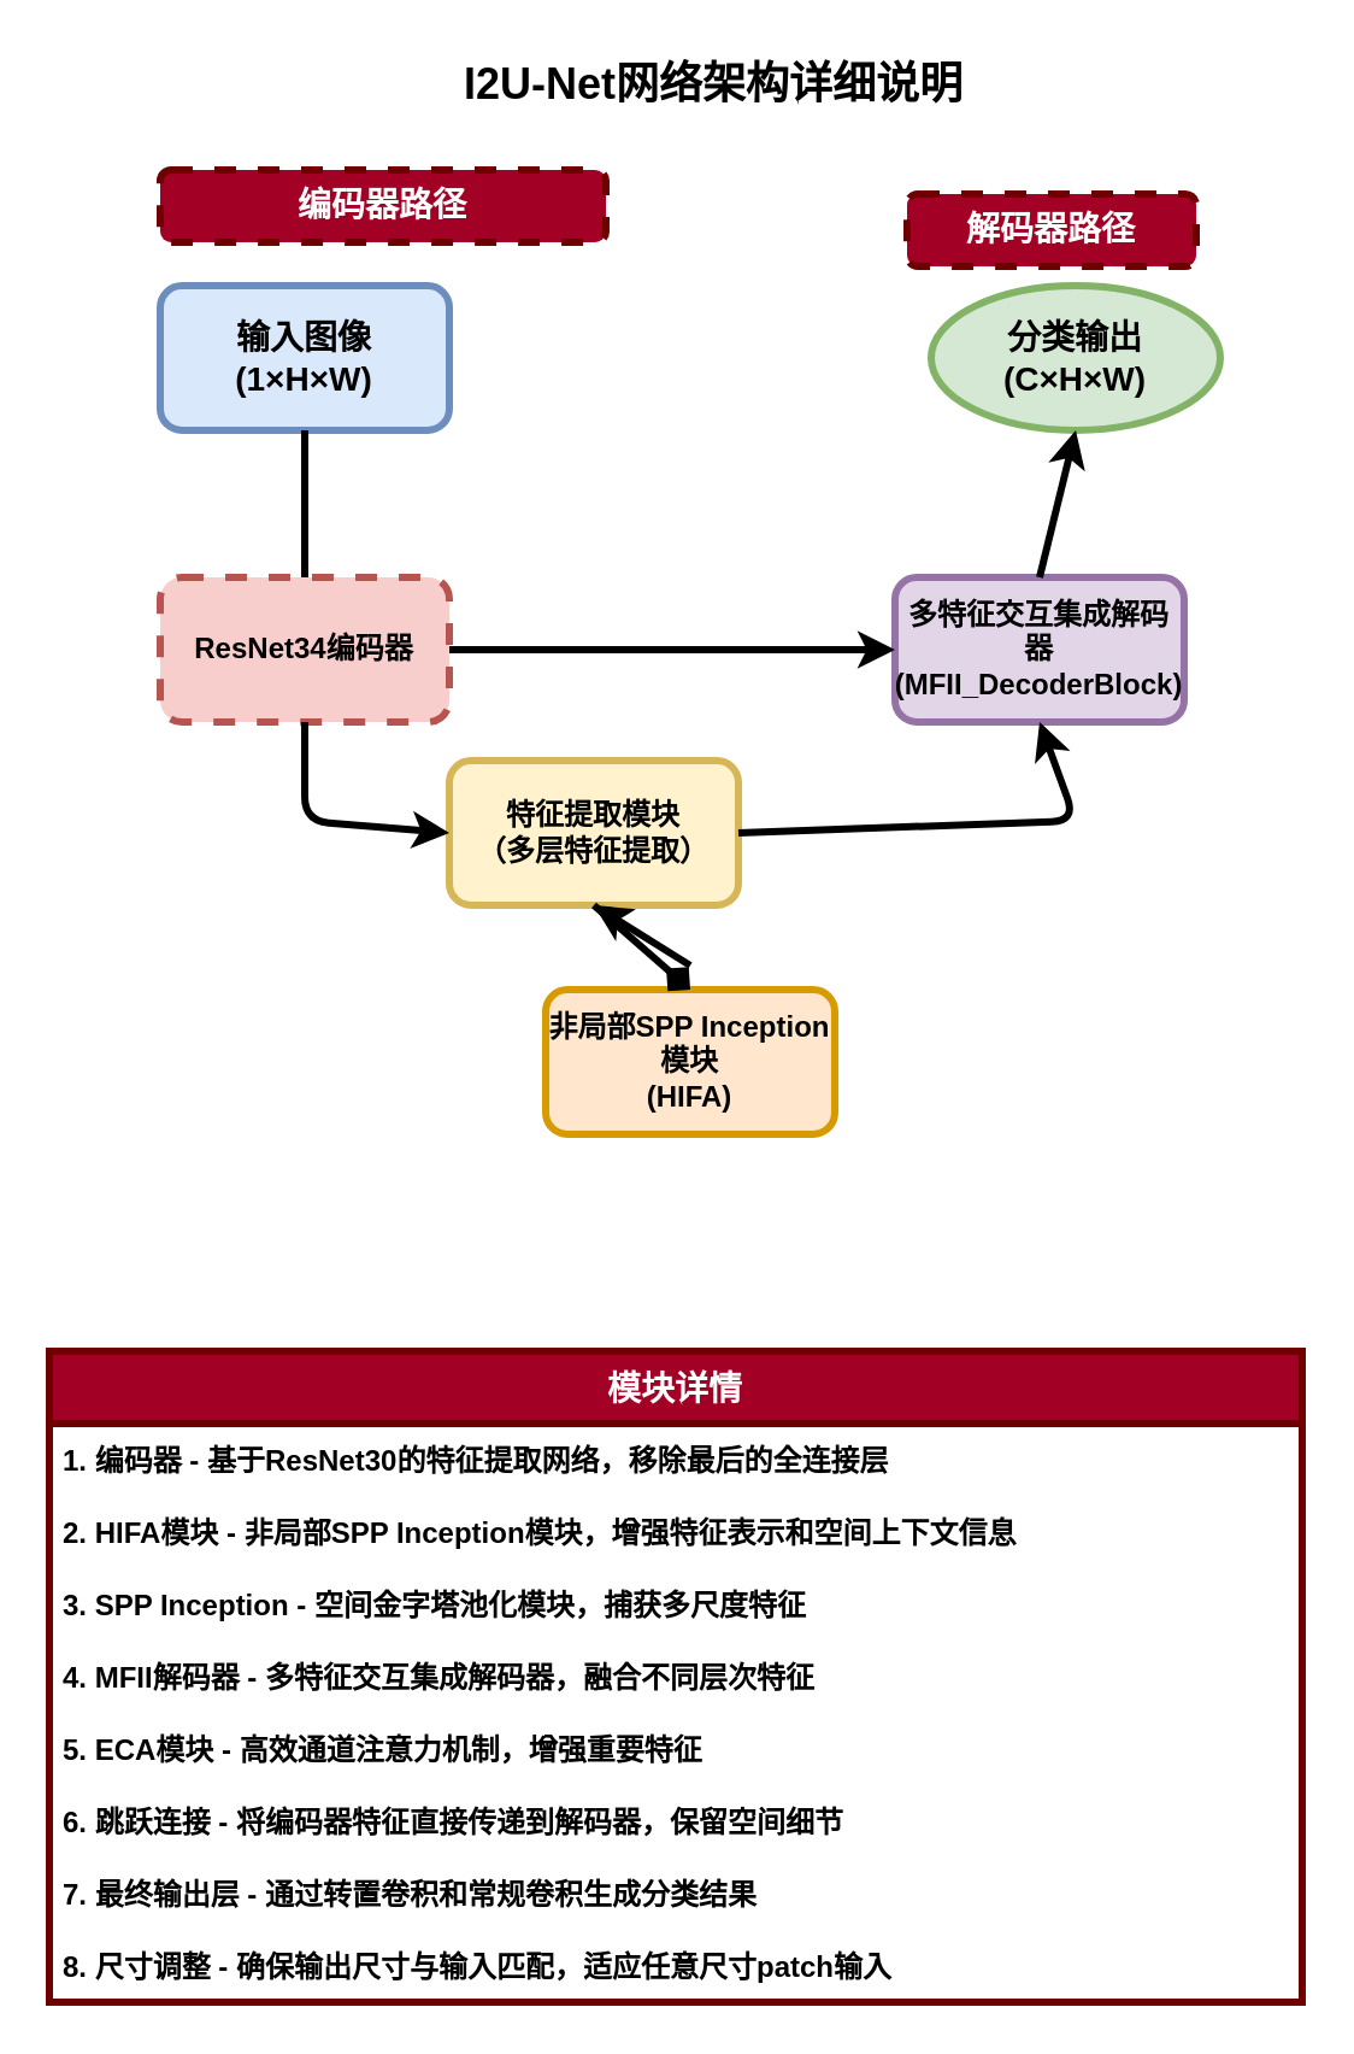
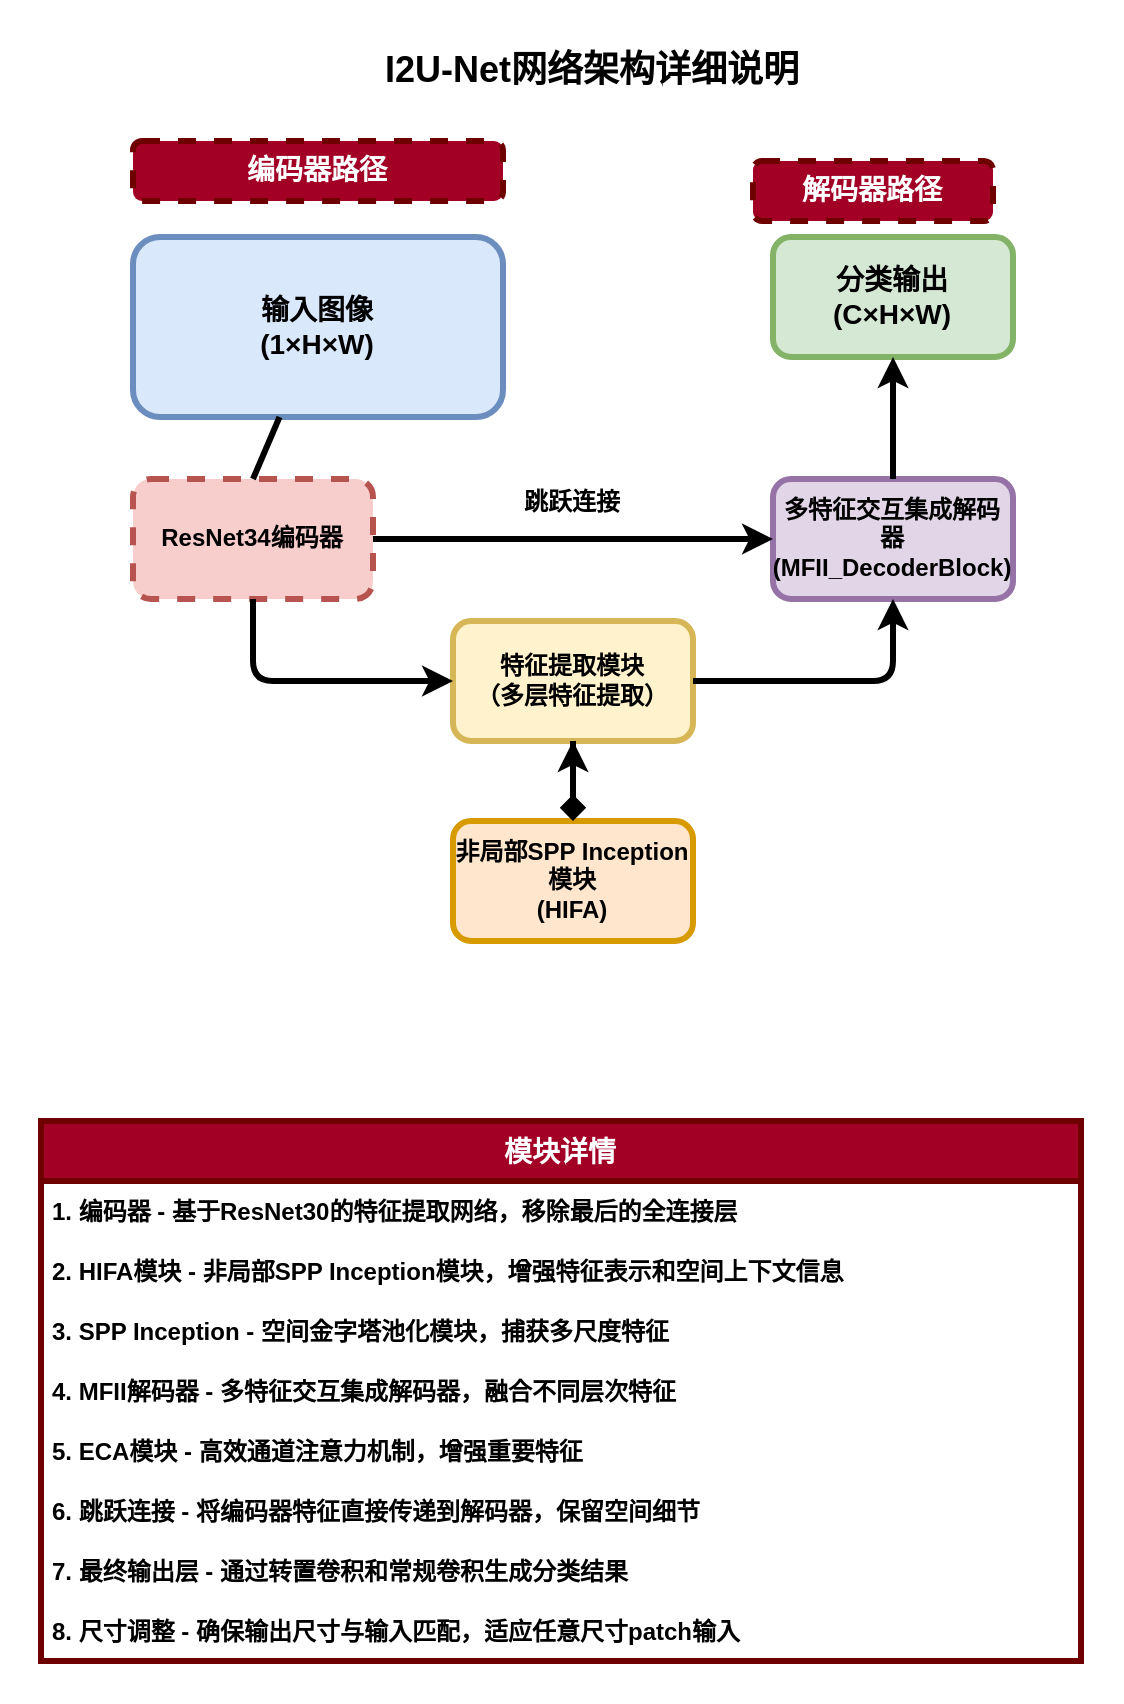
- <mxCell id="2" value="输入图像&#10;(1×H×W)" style="rounded=1;whiteSpace=wrap;html=1;fillColor=#dae8fc;strokeColor=#6c8ebf;fontStyle=1;fontSize=14;strokeWidth=3;" parent="1" vertex="1"><mxGeometry x="66" y="118" width="120" height="60" as="geometry" /></mxCell>
+ <mxCell id="2" value="输入图像&#10;(1×H×W)" style="rounded=1;whiteSpace=wrap;html=1;fillColor=#dae8fc;strokeColor=#6c8ebf;fontStyle=1;fontSize=14;strokeWidth=3;" parent="1" vertex="1"><mxGeometry x="66" y="118" width="185" height="90" as="geometry" /></mxCell>
- <mxCell id="3" value="分类输出&#10;(C×H×W)" style="ellipse;whiteSpace=wrap;html=1;fillColor=#d5e8d4;strokeColor=#82b366;fontStyle=1;fontSize=14;strokeWidth=3;" parent="1" vertex="1"><mxGeometry x="386" y="118" width="120" height="60" as="geometry" /></mxCell>
+ <mxCell id="3" value="分类输出&#10;(C×H×W)" style="rounded=1;whiteSpace=wrap;html=1;fillColor=#d5e8d4;strokeColor=#82b366;fontStyle=1;fontSize=14;strokeWidth=3;" parent="1" vertex="1"><mxGeometry x="386" y="118" width="120" height="60" as="geometry" /></mxCell>
+ <mxCell id="14" value="跳跃连接" style="text;html=1;strokeColor=none;fillColor=none;align=center;verticalAlign=middle;whiteSpace=wrap;rounded=0;fontStyle=1;fontSize=12;" parent="1" vertex="1"><mxGeometry x="256" y="236" width="60" height="30" as="geometry" /></mxCell>
- <mxCell id="6" value="多特征交互集成解码器&#10;(MFII_DecoderBlock)" style="rounded=1;whiteSpace=wrap;html=1;fillColor=#e1d5e7;strokeColor=#9673a6;fontStyle=1;fontSize=12;strokeWidth=3;" parent="1" vertex="1"><mxGeometry x="371" y="239" width="120" height="60" as="geometry" /></mxCell>
+ <mxCell id="6" value="多特征交互集成解码器&#10;(MFII_DecoderBlock)" style="rounded=1;whiteSpace=wrap;html=1;fillColor=#e1d5e7;strokeColor=#9673a6;fontStyle=1;fontSize=12;strokeWidth=3;" parent="1" vertex="1"><mxGeometry x="386" y="239" width="120" height="60" as="geometry" /></mxCell>
- <mxCell id="5" value="特征提取模块&lt;div&gt;（多层特征提取）&lt;/div&gt;" style="rounded=1;whiteSpace=wrap;html=1;fillColor=#fff2cc;strokeColor=#d6b656;fontStyle=1;fontSize=12;strokeWidth=3;" parent="1" vertex="1"><mxGeometry x="186" y="315" width="120" height="60" as="geometry" /></mxCell>
+ <mxCell id="5" value="特征提取模块&lt;div&gt;（多层特征提取）&lt;/div&gt;" style="rounded=1;whiteSpace=wrap;html=1;fillColor=#fff2cc;strokeColor=#d6b656;fontStyle=1;fontSize=12;strokeWidth=3;" parent="1" vertex="1"><mxGeometry x="226" y="310" width="120" height="60" as="geometry" /></mxCell>
